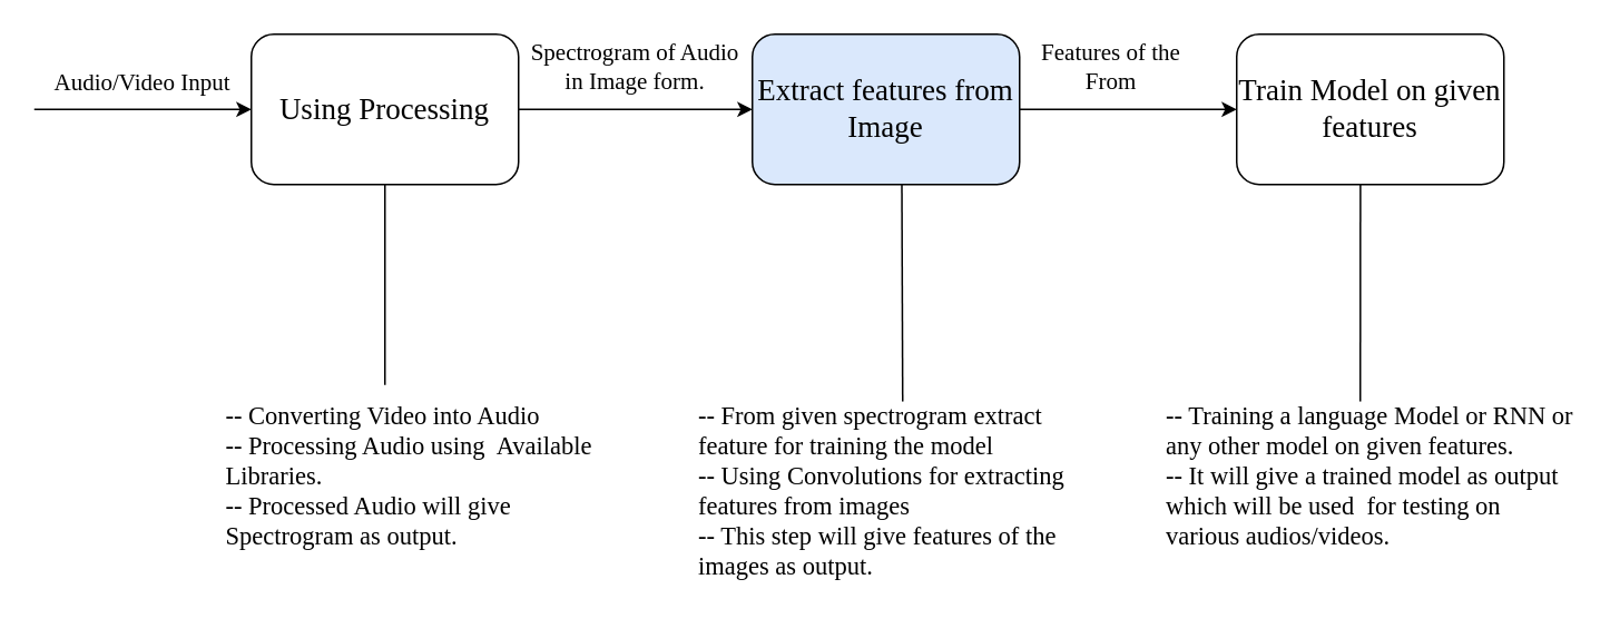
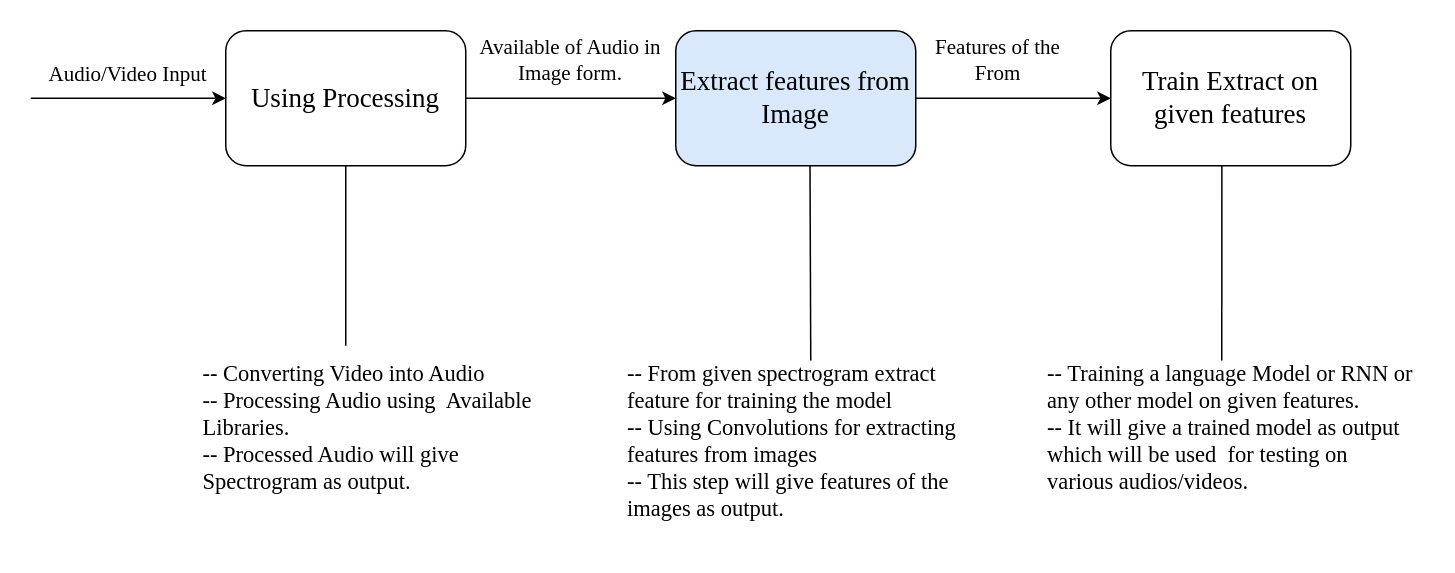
- <mxCell id="8" value="&lt;font face=&quot;Comic Sans MS&quot;&gt;&lt;span style=&quot;font-size: 14px&quot;&gt;Spectrogram of Audio in Image form.&lt;/span&gt;&lt;/font&gt;" style="text;html=1;strokeColor=none;fillColor=none;align=center;verticalAlign=middle;whiteSpace=wrap;rounded=0;" vertex="1" parent="1"><mxGeometry x="310" y="20" width="140" height="40" as="geometry" /></mxCell>
+ <mxCell id="8" value="&lt;font face=&quot;Comic Sans MS&quot;&gt;&lt;span style=&quot;font-size: 14px&quot;&gt;Available of Audio in Image form.&lt;/span&gt;&lt;/font&gt;" style="text;html=1;strokeColor=none;fillColor=none;align=center;verticalAlign=middle;whiteSpace=wrap;rounded=0;" vertex="1" parent="1"><mxGeometry x="310" y="20" width="140" height="40" as="geometry" /></mxCell>
- <mxCell id="12" value="&lt;font face=&quot;Comic Sans MS&quot; style=&quot;font-size: 18px&quot;&gt;Train Model on given features&lt;/font&gt;" style="rounded=1;whiteSpace=wrap;html=1;" vertex="1" parent="1"><mxGeometry x="740" y="20" width="160" height="90" as="geometry" /></mxCell>
+ <mxCell id="12" value="&lt;font face=&quot;Comic Sans MS&quot; style=&quot;font-size: 18px&quot;&gt;Train Extract on given features&lt;/font&gt;" style="rounded=1;whiteSpace=wrap;html=1;" vertex="1" parent="1"><mxGeometry x="740" y="20" width="160" height="90" as="geometry" /></mxCell>
